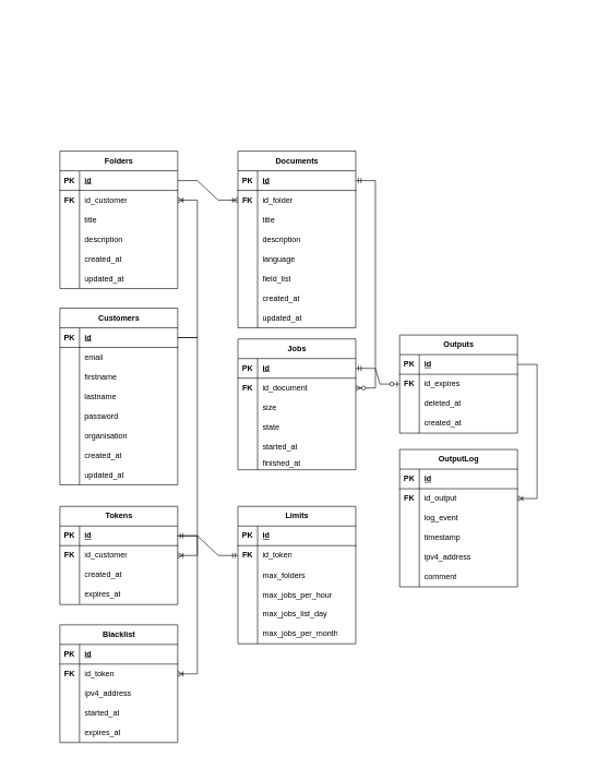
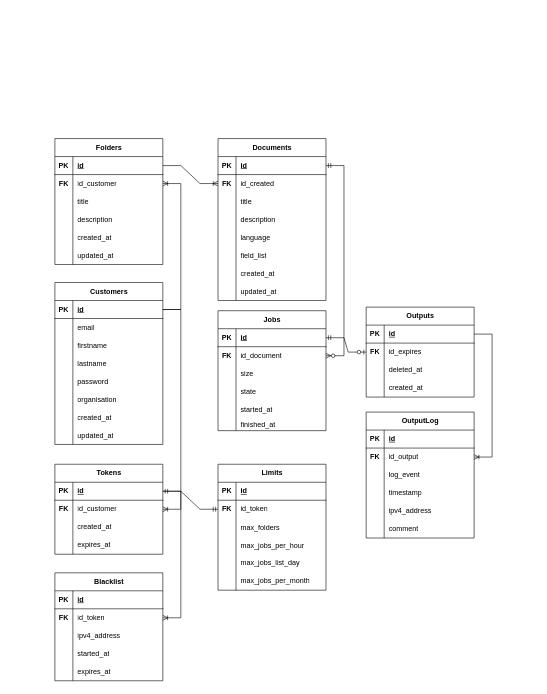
- <mxCell id="27" value="id_folder" style="shape=partialRectangle;connectable=0;fillColor=none;top=0;left=0;bottom=0;right=0;align=left;spacingLeft=6;overflow=hidden;whiteSpace=wrap;html=1;" parent="25" vertex="1"><mxGeometry x="30" width="150" height="30" as="geometry"><mxRectangle width="150" height="30" as="alternateBounds" /></mxGeometry></mxCell>
+ <mxCell id="27" value="id_created" style="shape=partialRectangle;connectable=0;fillColor=none;top=0;left=0;bottom=0;right=0;align=left;spacingLeft=6;overflow=hidden;whiteSpace=wrap;html=1;" parent="25" vertex="1"><mxGeometry x="30" width="150" height="30" as="geometry"><mxRectangle width="150" height="30" as="alternateBounds" /></mxGeometry></mxCell>
